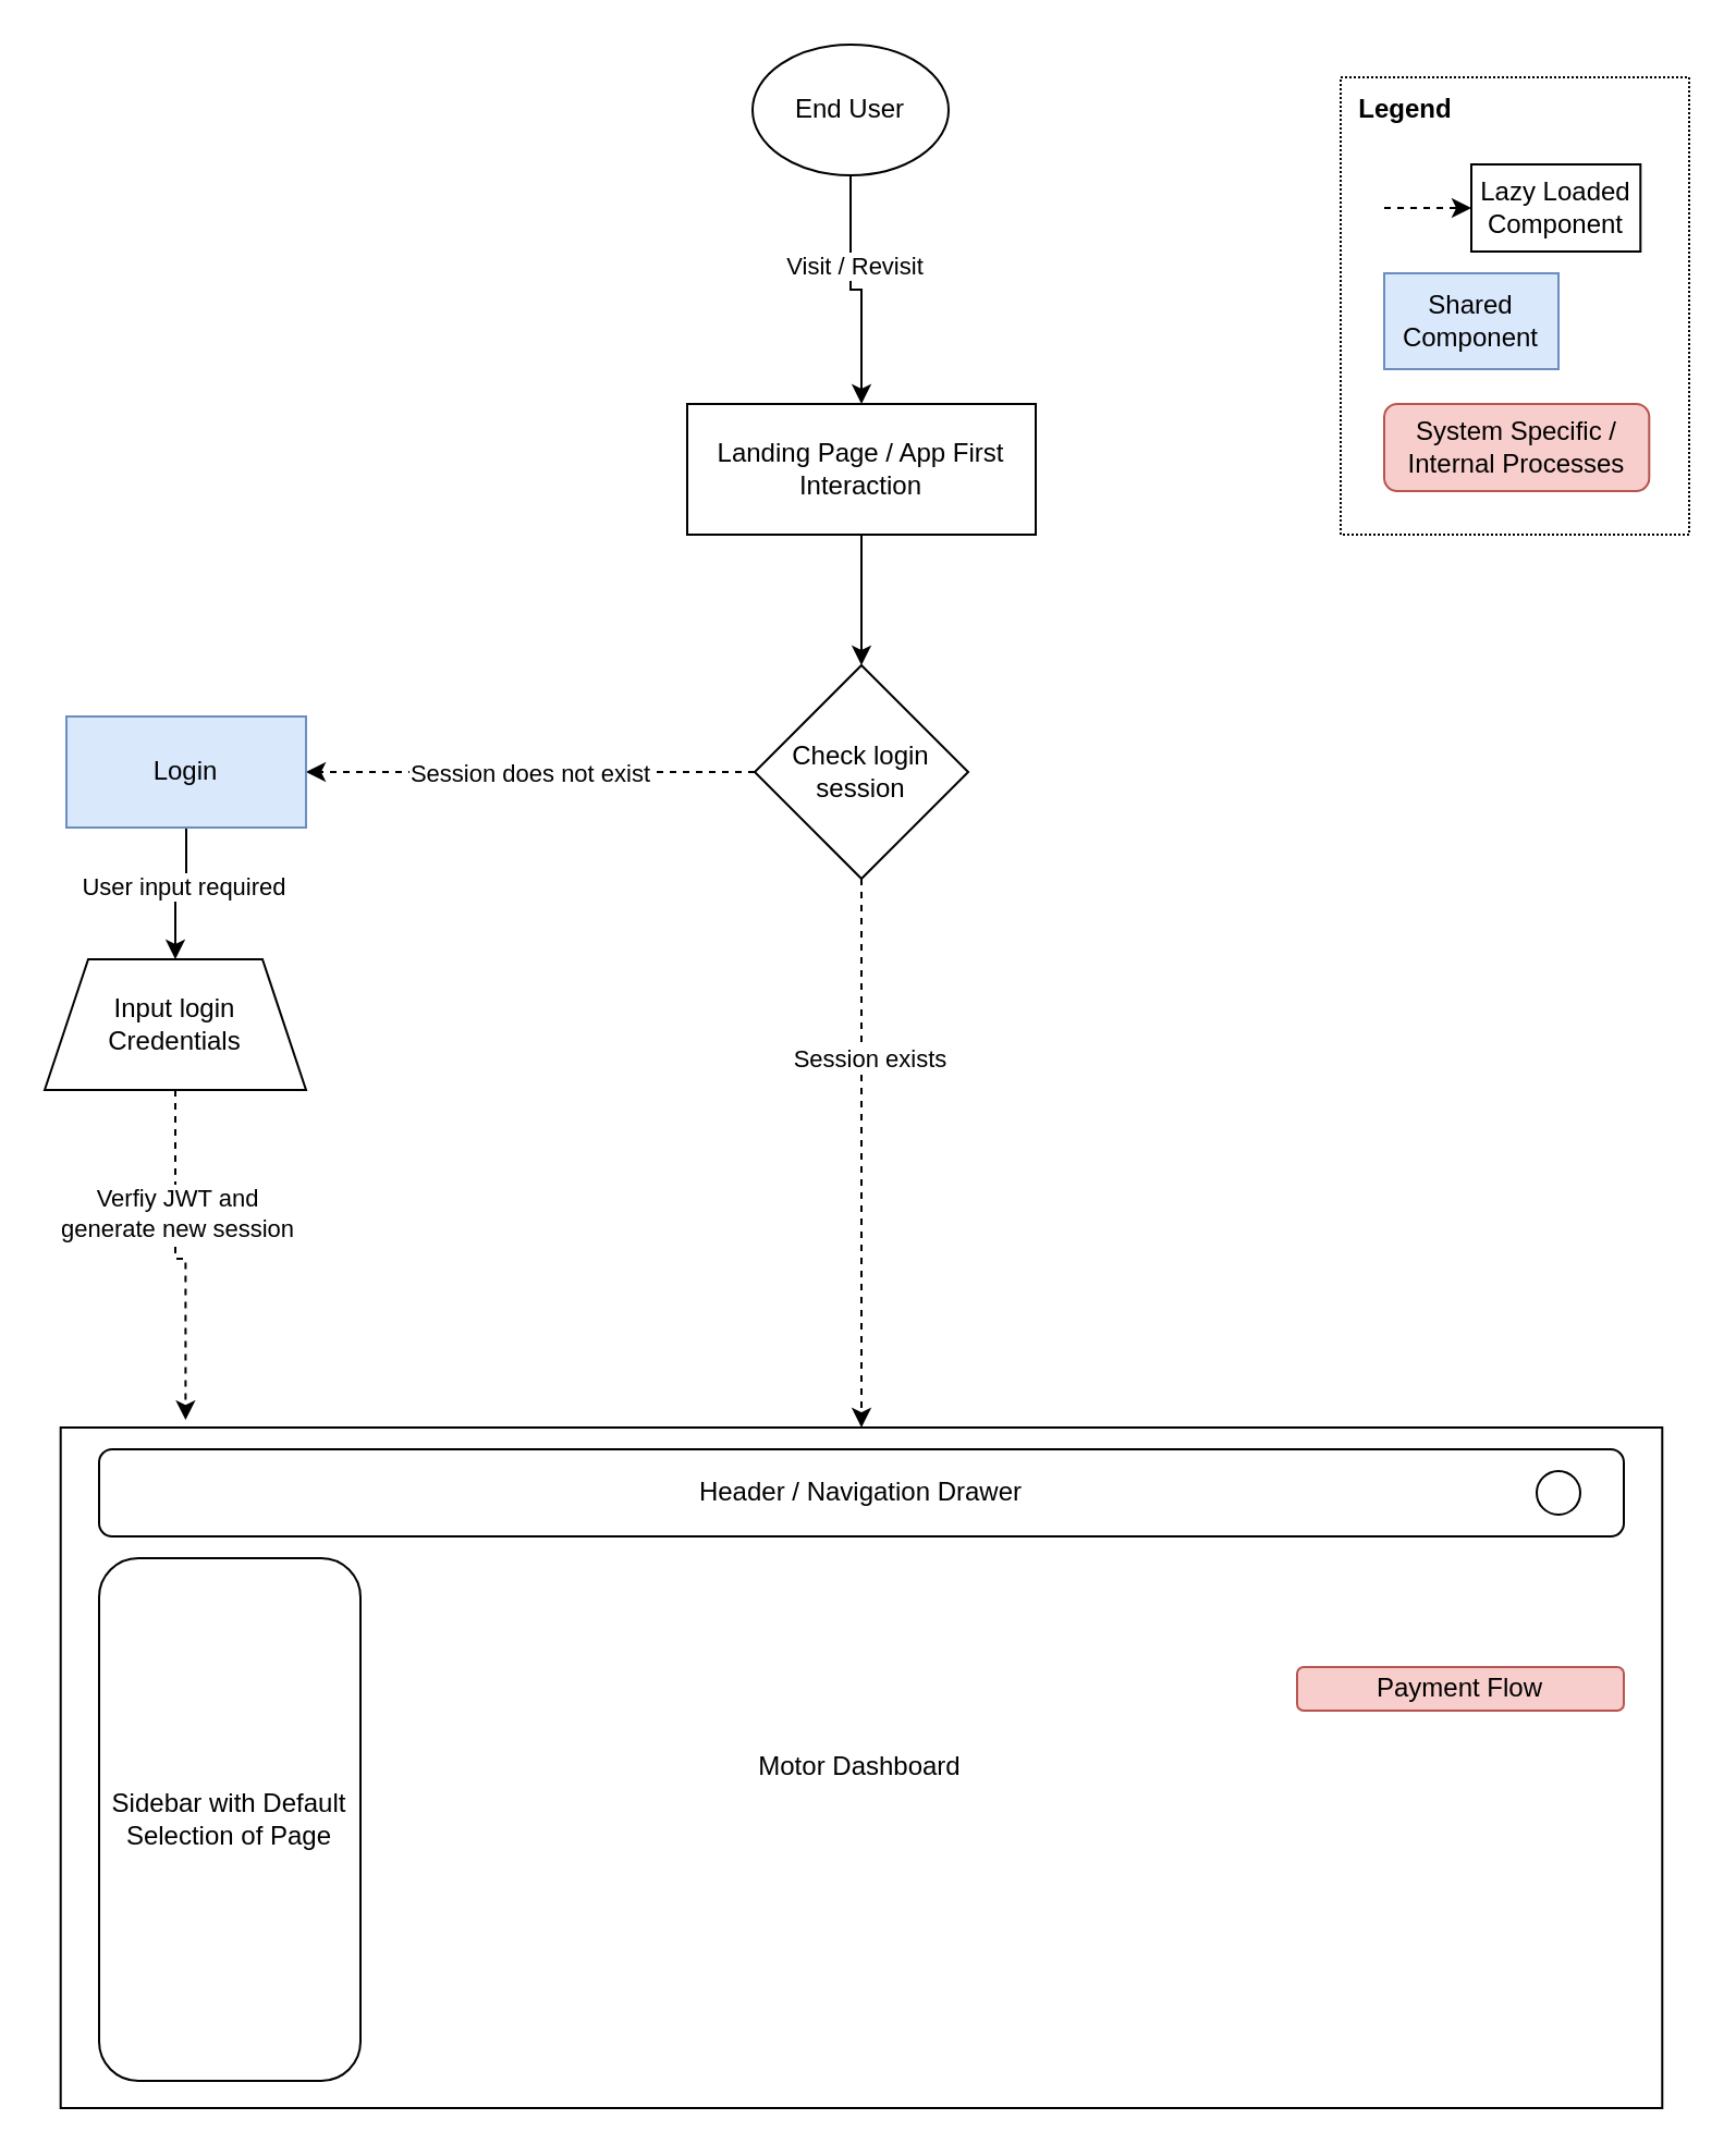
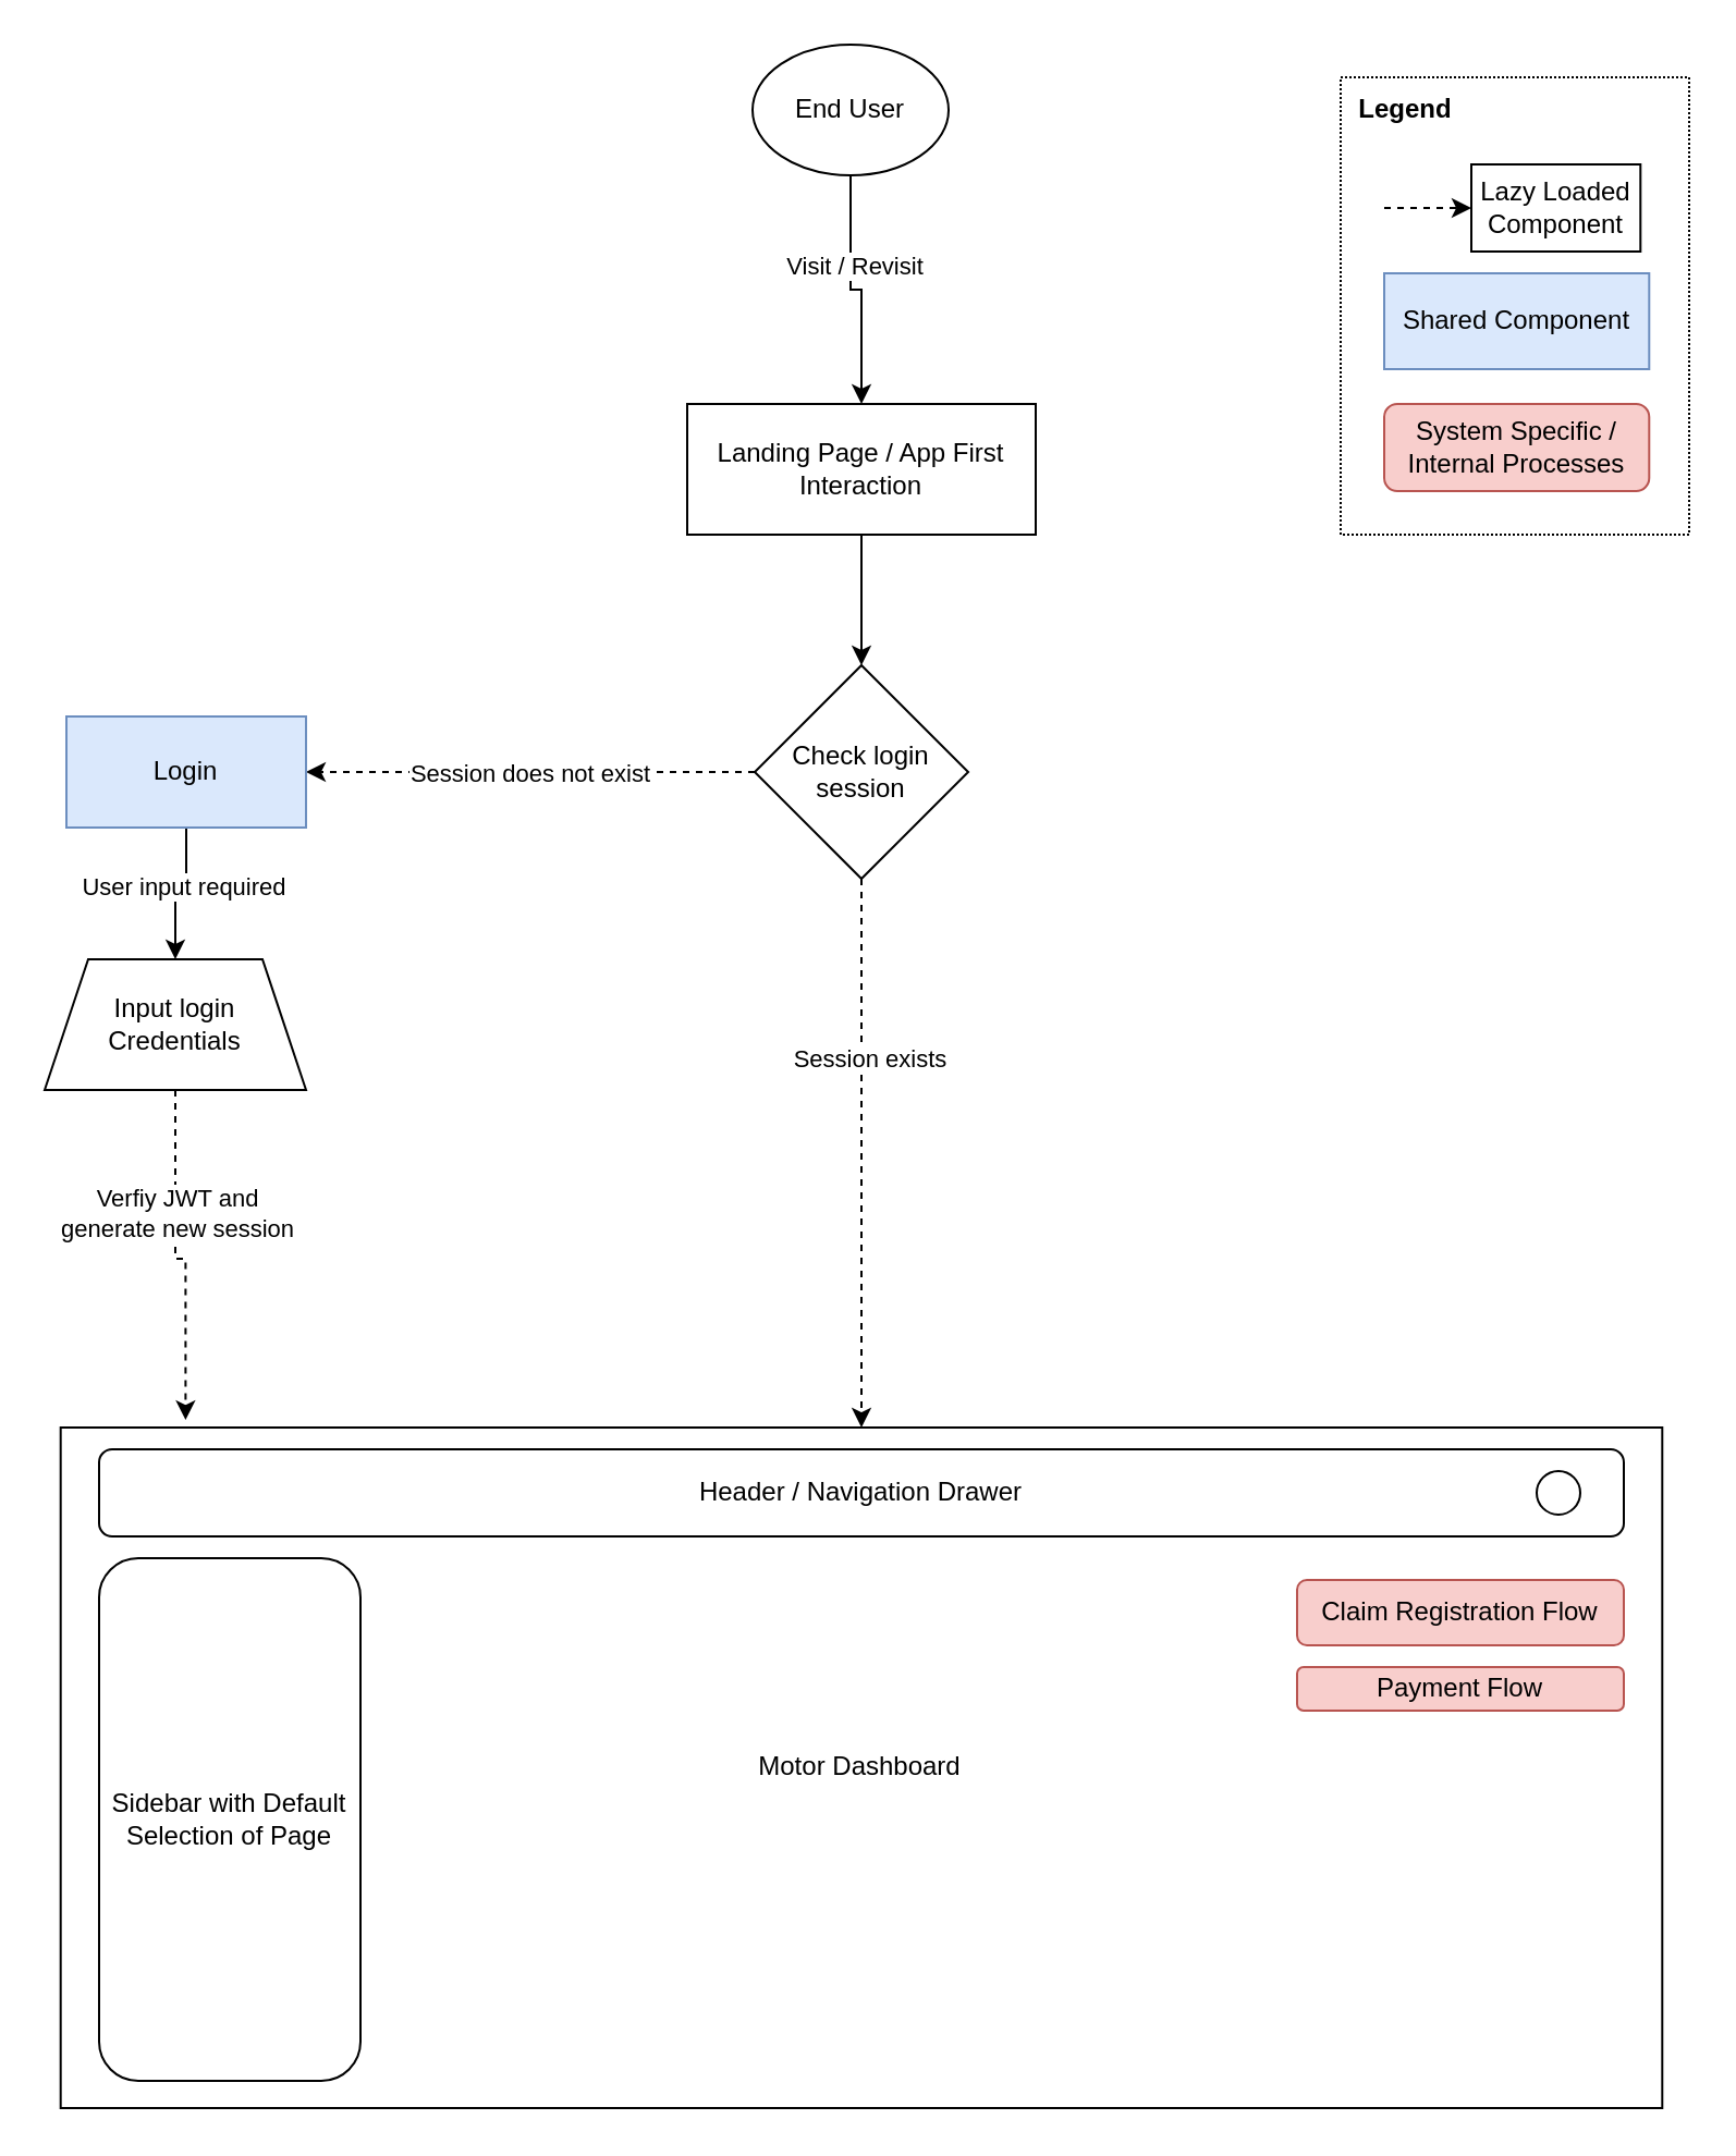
- <mxCell id="27" value="Shared Component" style="rounded=0;whiteSpace=wrap;html=1;fillColor=#dae8fc;strokeColor=#6c8ebf;" vertex="1" parent="1"><mxGeometry x="635" y="125" width="80" height="44" as="geometry" /></mxCell>
+ <mxCell id="27" value="Shared Component" style="rounded=0;whiteSpace=wrap;html=1;fillColor=#dae8fc;strokeColor=#6c8ebf;" vertex="1" parent="1"><mxGeometry x="635" y="125" width="121.65" height="44" as="geometry" /></mxCell>
+ <mxCell id="23" value="Claim Registration Flow" style="rounded=1;whiteSpace=wrap;html=1;fillColor=#f8cecc;strokeColor=#b85450;" parent="1" vertex="1"><mxGeometry x="595" y="725" width="150" height="30" as="geometry" /></mxCell>
